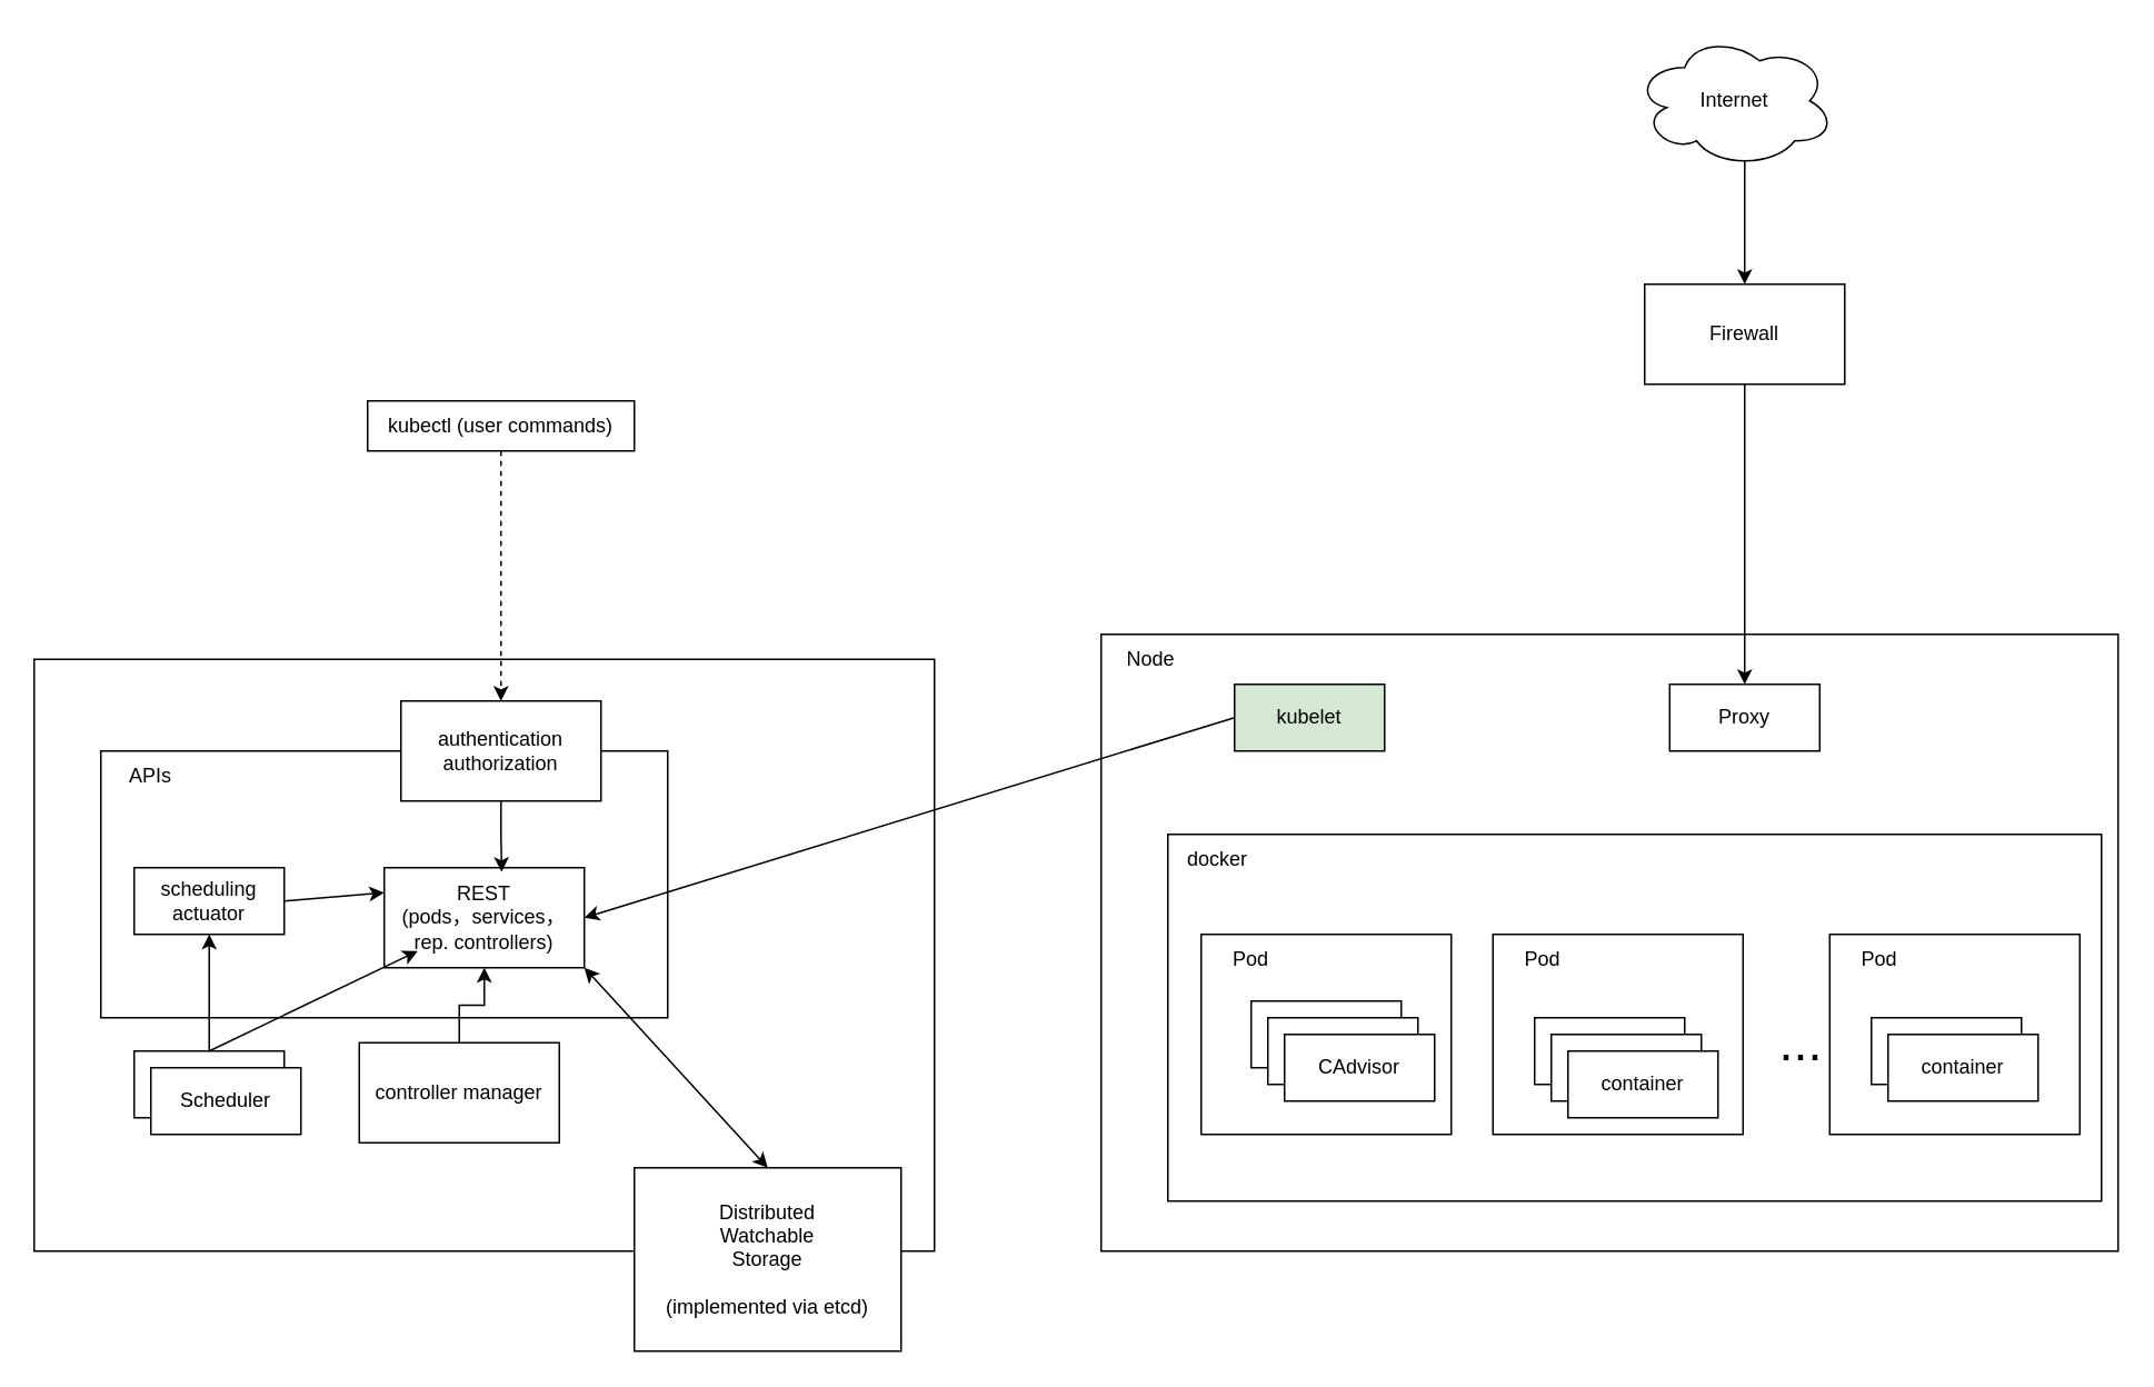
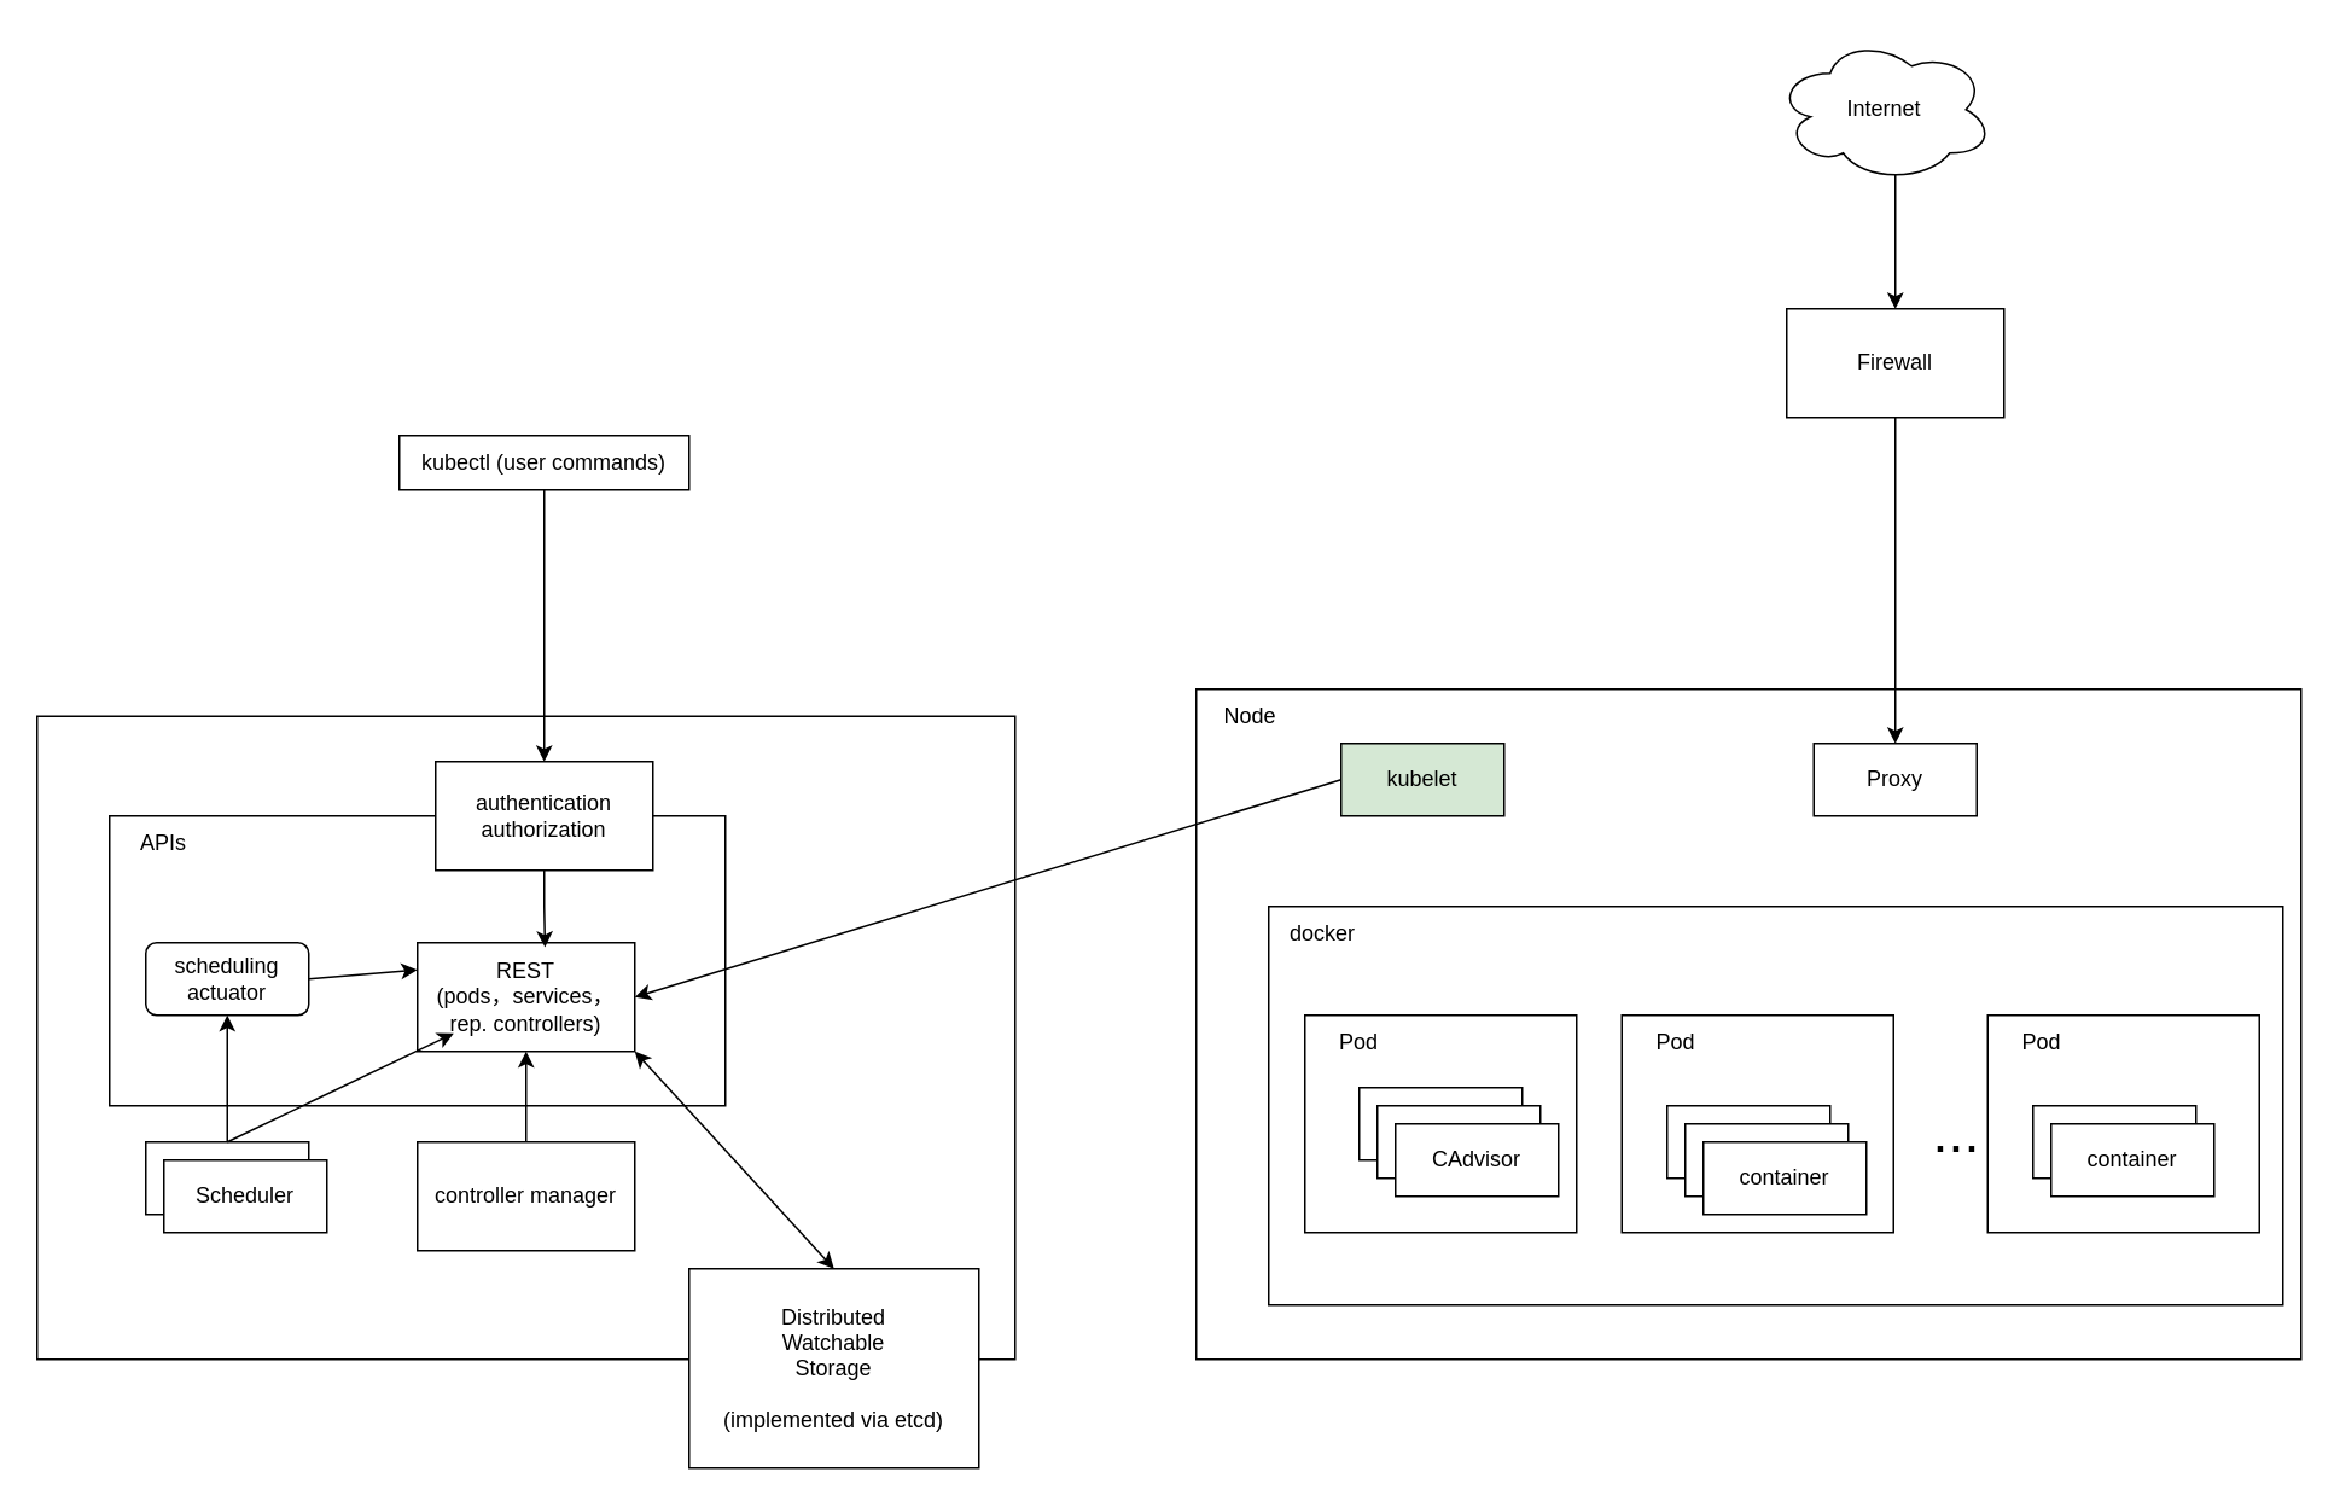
- <mxCell id="37" style="edgeStyle=orthogonalEdgeStyle;rounded=0;orthogonalLoop=1;jettySize=auto;html=1;exitX=0.5;exitY=1;exitDx=0;exitDy=0;entryX=0.5;entryY=0;entryDx=0;entryDy=0;dashed=1;" parent="1" source="38" target="35" edge="1"><mxGeometry relative="1" as="geometry" /></mxCell>
+ <mxCell id="37" style="edgeStyle=orthogonalEdgeStyle;rounded=0;orthogonalLoop=1;jettySize=auto;html=1;exitX=0.5;exitY=1;exitDx=0;exitDy=0;entryX=0.5;entryY=0;entryDx=0;entryDy=0;" parent="1" source="38" target="35" edge="1"><mxGeometry relative="1" as="geometry" /></mxCell>
- <mxCell id="32" value="scheduling&lt;div&gt;actuator&lt;/div&gt;" style="rounded=0;whiteSpace=wrap;html=1;" parent="1" vertex="1"><mxGeometry x="80" y="520" width="90" height="40" as="geometry" /></mxCell>
+ <mxCell id="32" value="scheduling&lt;div&gt;actuator&lt;/div&gt;" style="whiteSpace=wrap;html=1;rounded=1;" parent="1" vertex="1"><mxGeometry x="80" y="520" width="90" height="40" as="geometry" /></mxCell>
- <mxCell id="27" value="controller manager" style="rounded=0;whiteSpace=wrap;html=1;" parent="1" vertex="1"><mxGeometry x="215" y="625" width="120" height="60" as="geometry" /></mxCell>
+ <mxCell id="27" value="controller manager" style="rounded=0;whiteSpace=wrap;html=1;" parent="1" vertex="1"><mxGeometry x="230" y="630" width="120" height="60" as="geometry" /></mxCell>
